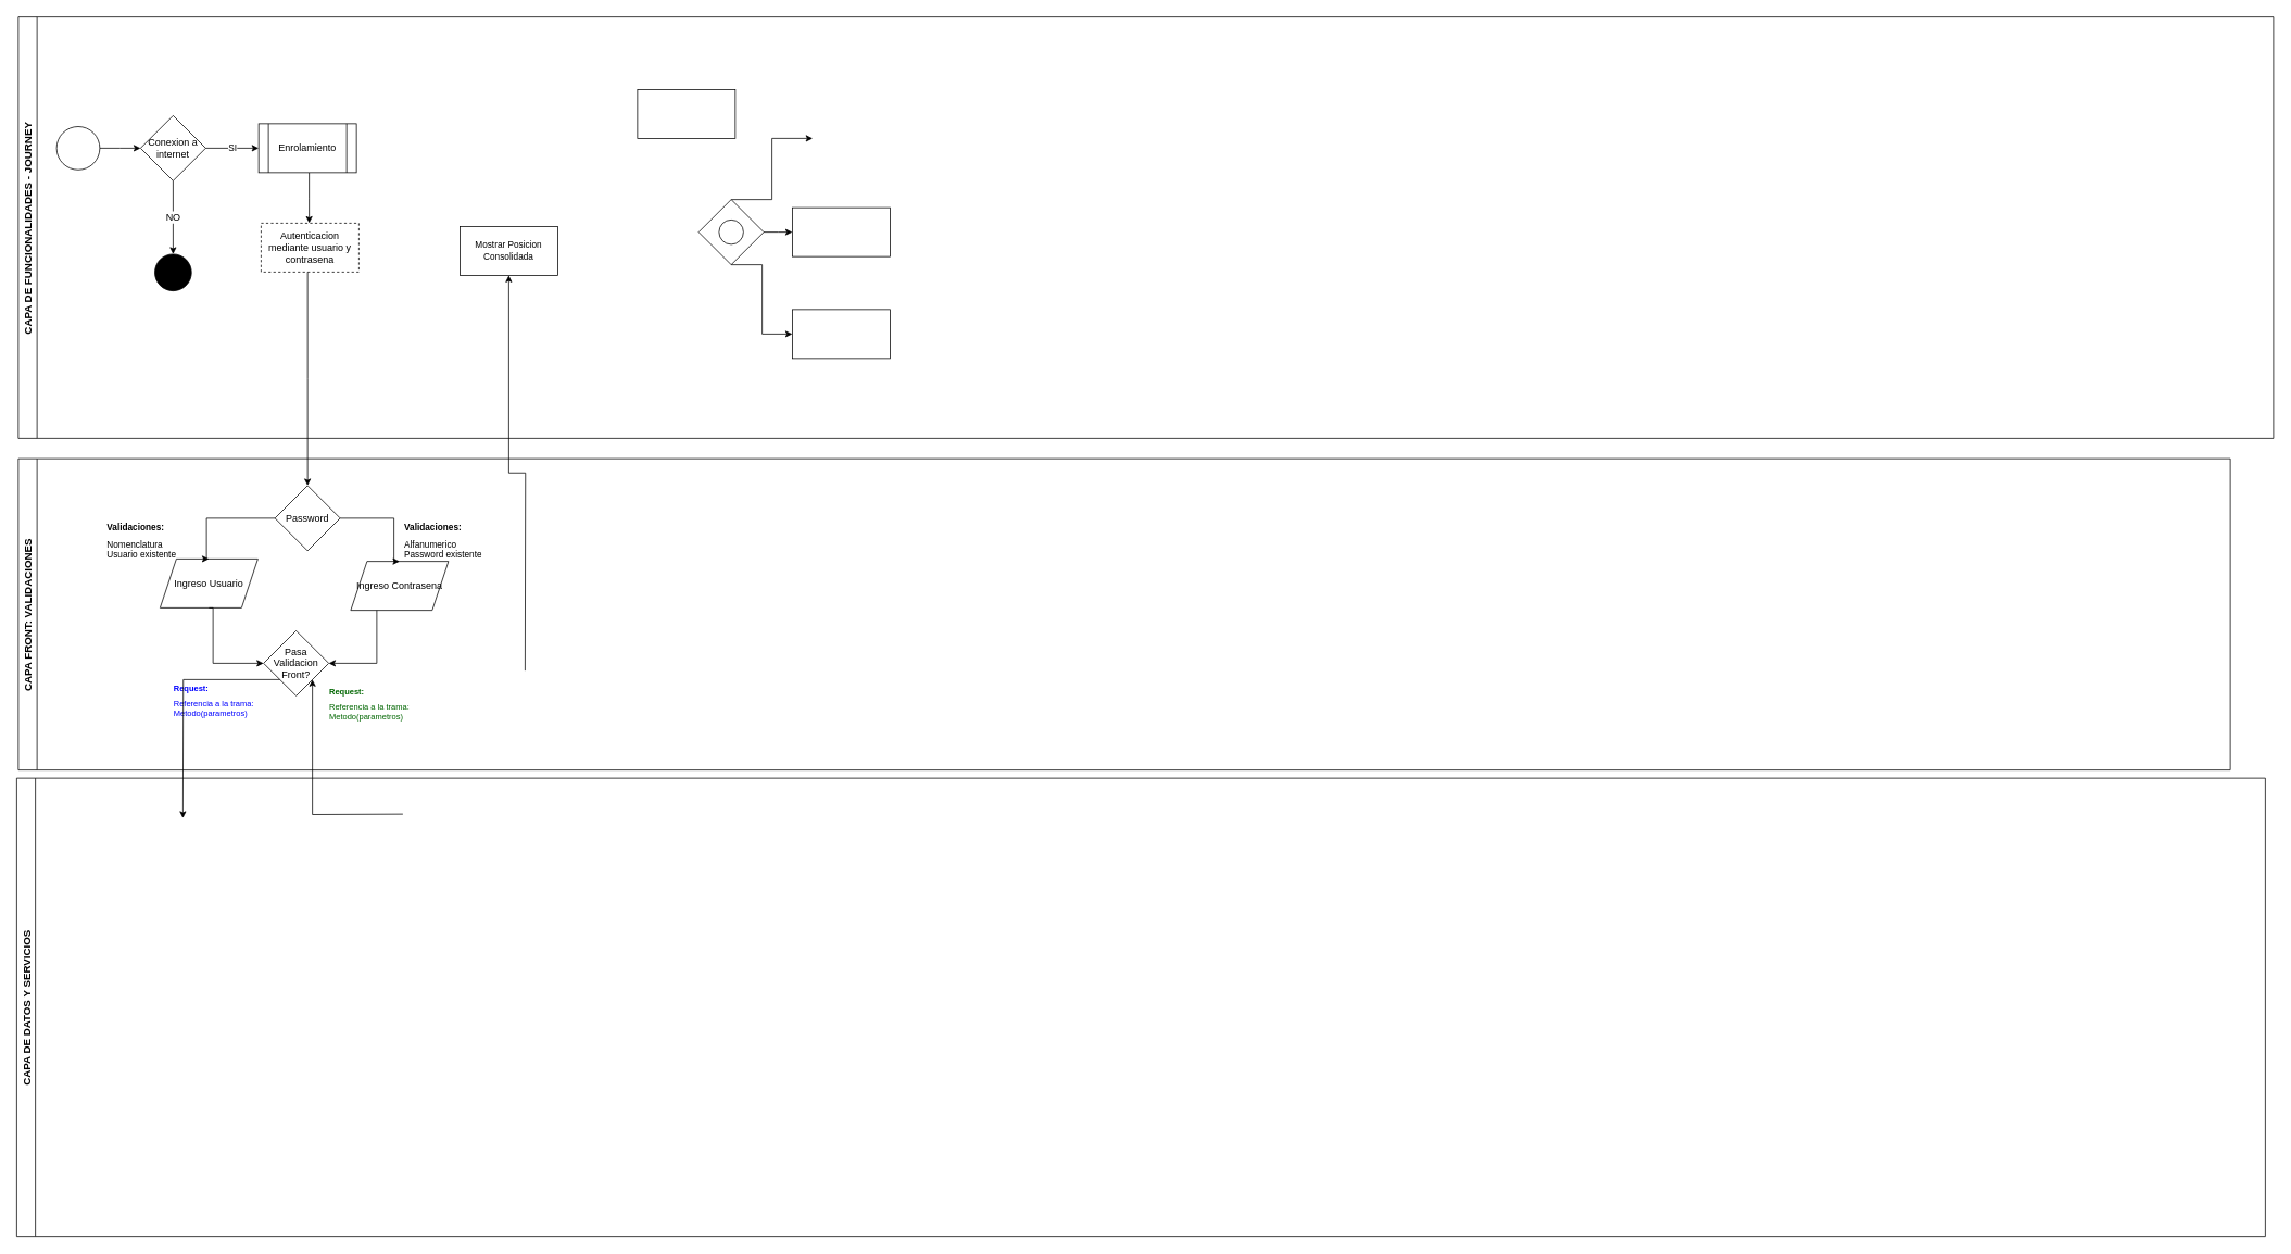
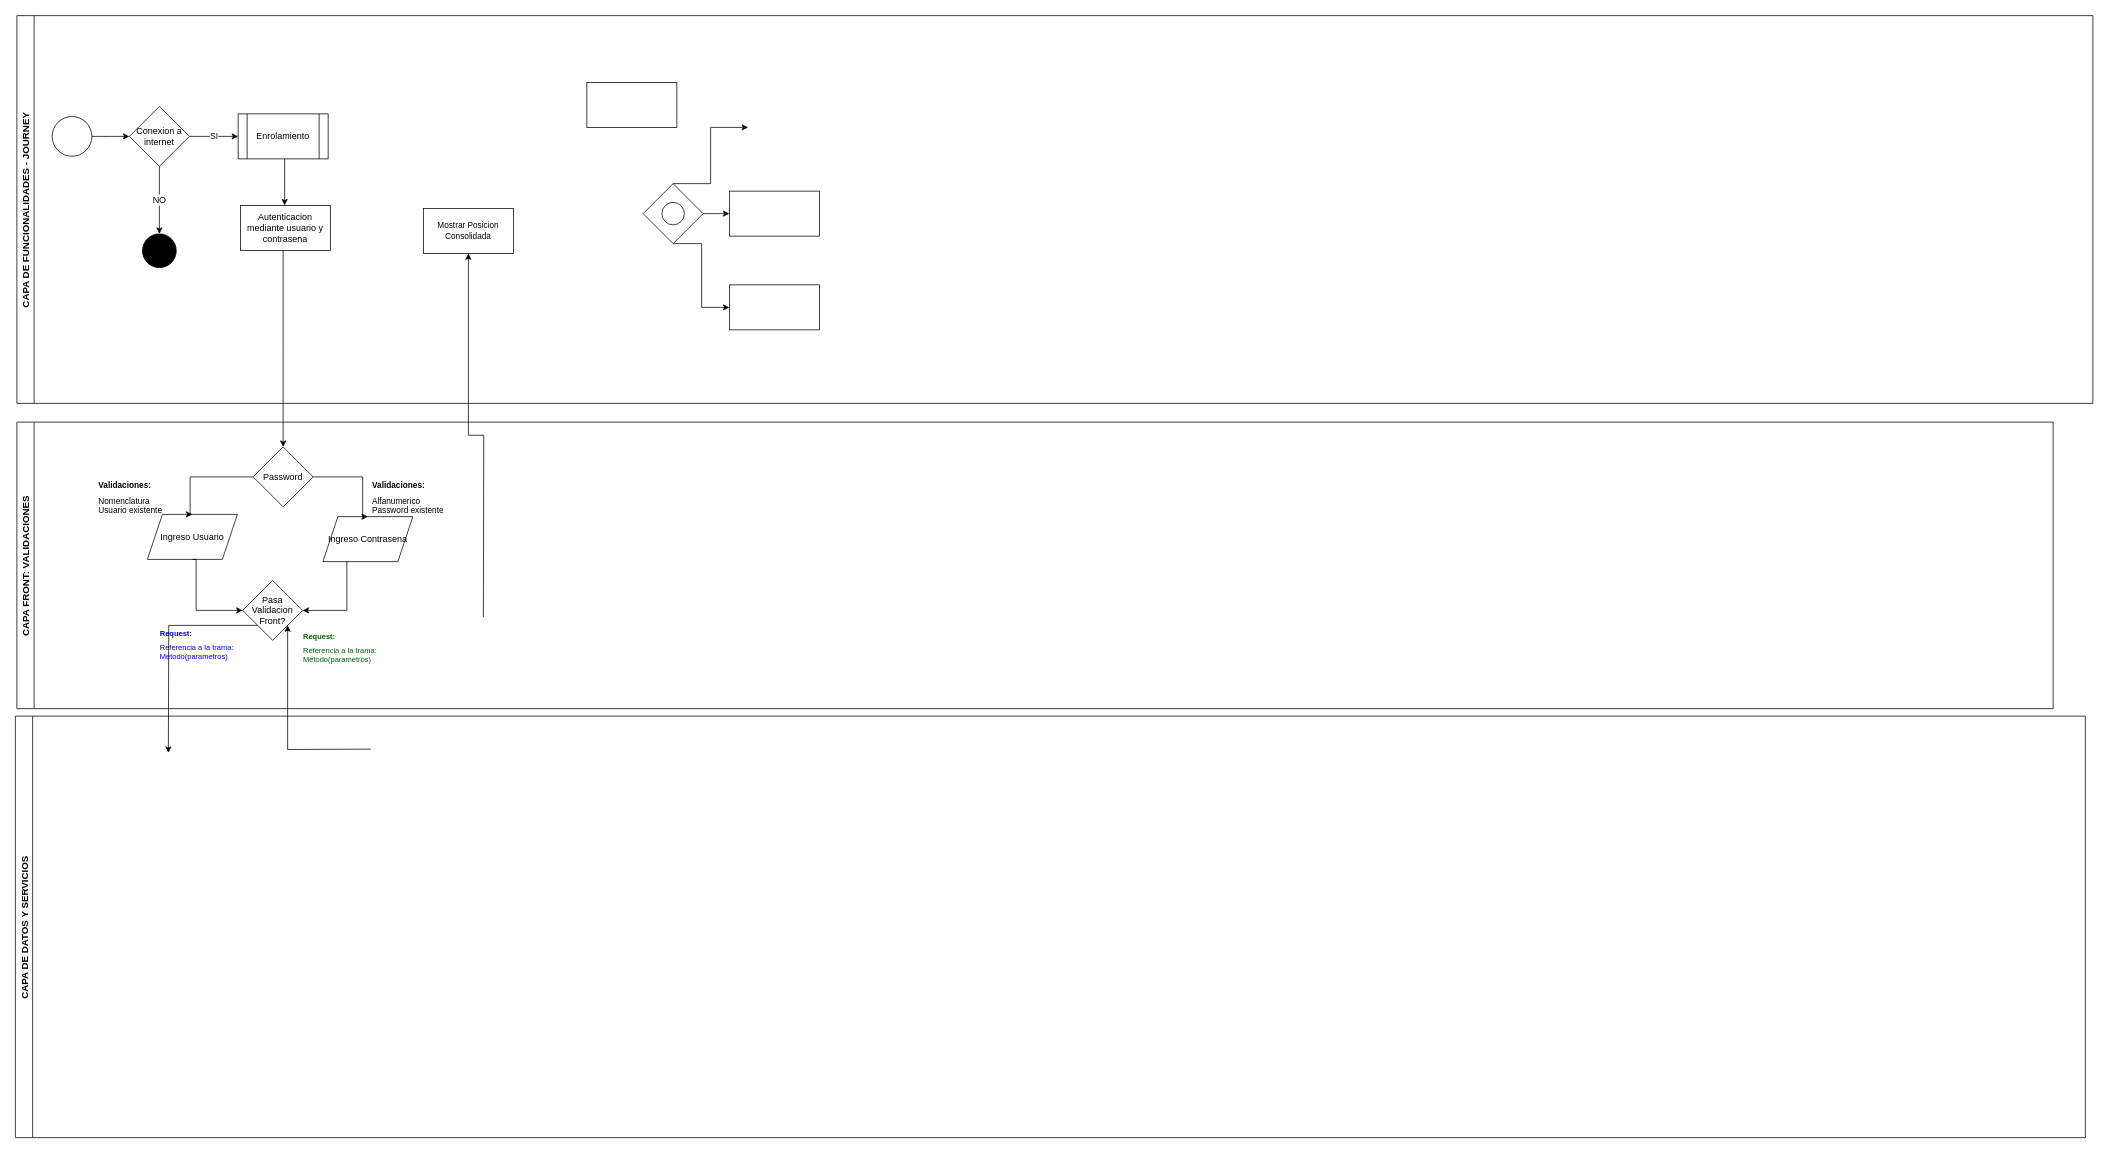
- <mxCell id="7" value="Autenticacion mediante usuario y contrasena" style="rounded=0;whiteSpace=wrap;html=1;fontSize=12;fontColor=#000000;dashed=1;" vertex="1" parent="2"><mxGeometry x="298" y="253" width="120" height="60" as="geometry" /></mxCell>
+ <mxCell id="7" value="Autenticacion mediante usuario y contrasena" style="rounded=0;whiteSpace=wrap;html=1;fontSize=12;fontColor=#000000;" vertex="1" parent="2"><mxGeometry x="298" y="253" width="120" height="60" as="geometry" /></mxCell>
